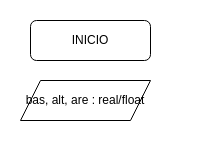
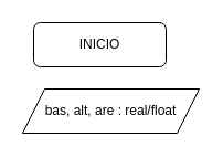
- <mxCell id="3" value="bas, alt, are : real/float" style="shape=parallelogram;perimeter=parallelogramPerimeter;whiteSpace=wrap;html=1;fixedSize=1;" vertex="1" parent="1"><mxGeometry x="20" y="80" width="130" height="40" as="geometry" /></mxCell>
+ <mxCell id="3" value="bas, alt, are : real/float" style="shape=parallelogram;perimeter=parallelogramPerimeter;whiteSpace=wrap;html=1;fixedSize=1;" vertex="1" parent="1"><mxGeometry x="20" y="80" width="160" height="40" as="geometry" /></mxCell>
